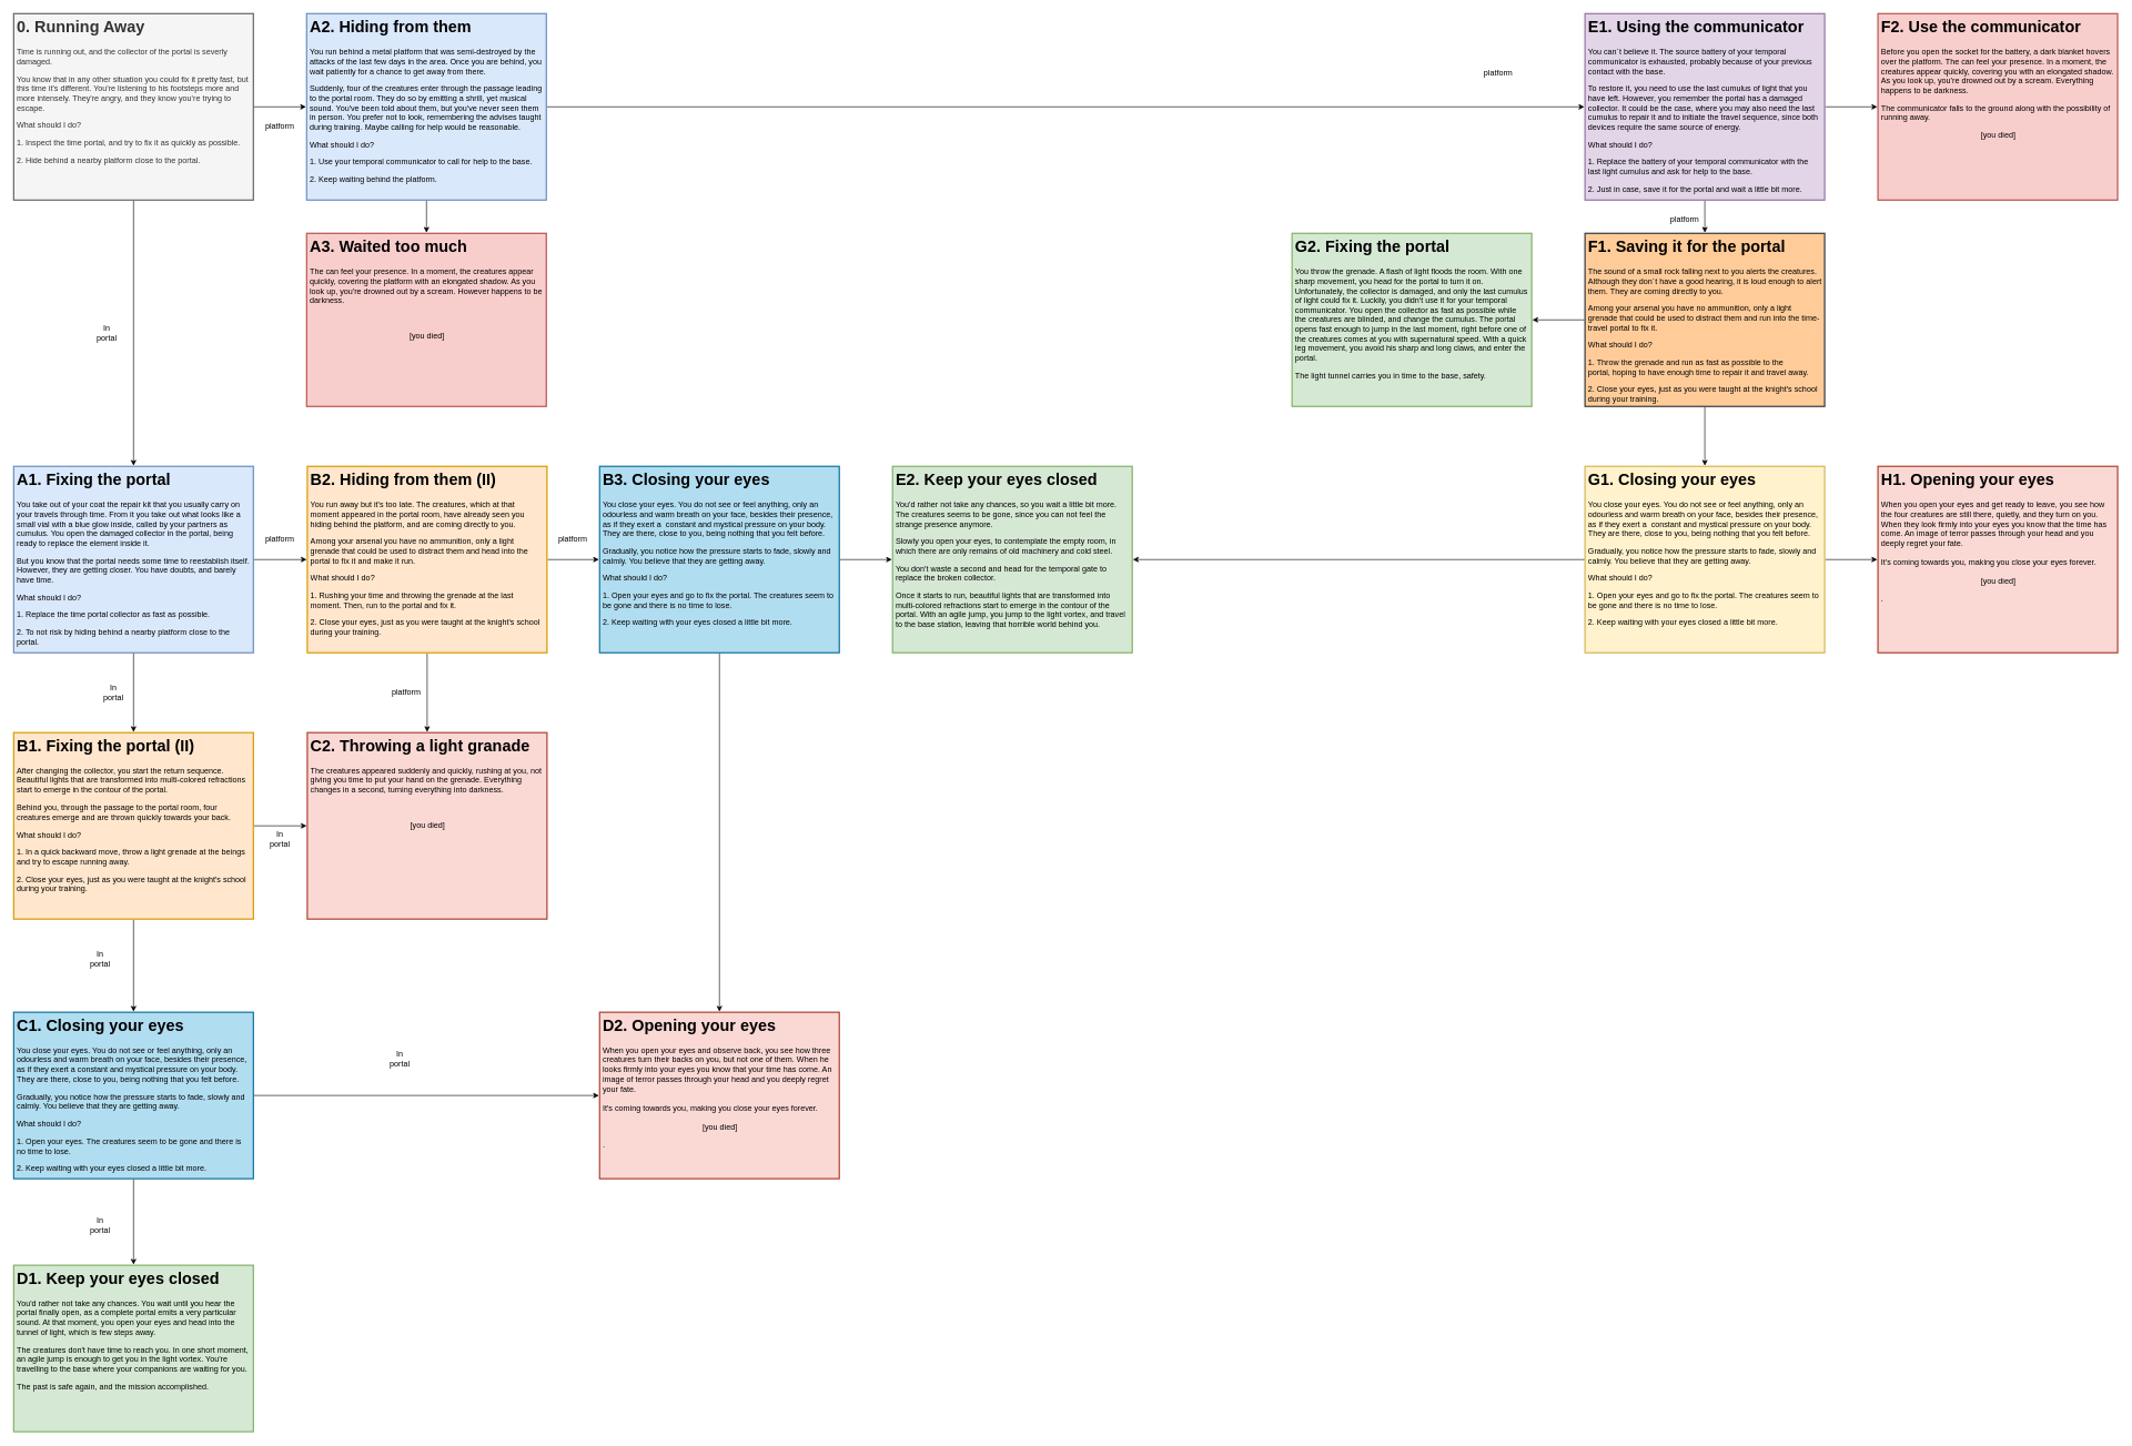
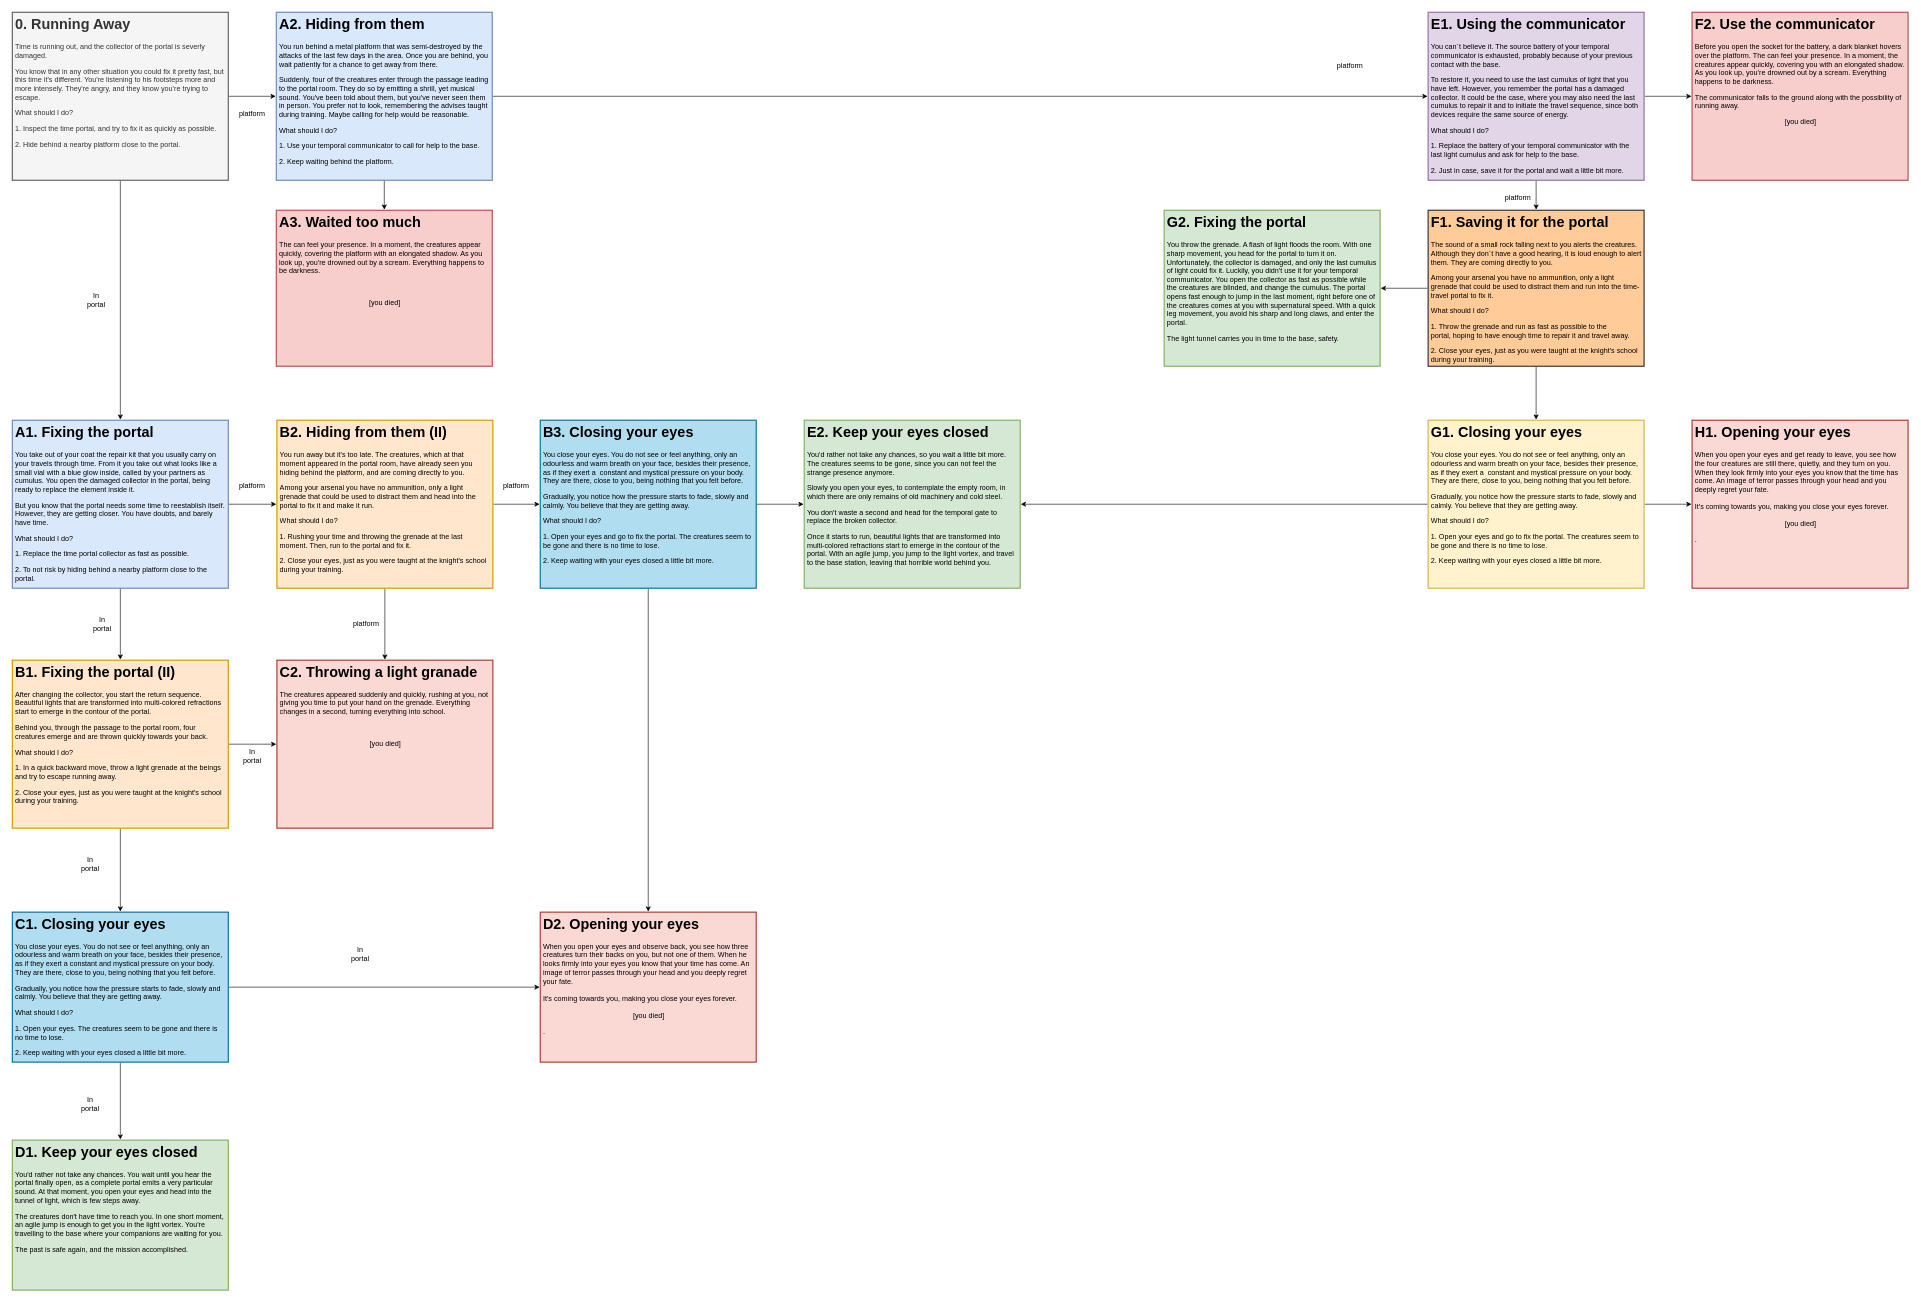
- <mxCell id="24" value="&lt;h1&gt;A3. Waited too much&lt;/h1&gt;&lt;p&gt;The can feel your presence. In a moment, the creatures appear quickly, covering the platform with an elongated shadow. As you look up, you're drowned out by a scream.&lt;span&gt;&amp;nbsp;However happens to be darkness.&lt;/span&gt;&lt;/p&gt;&lt;p&gt;&lt;br&gt;&lt;/p&gt;&lt;p style=&quot;text-align: center&quot;&gt;[you died]&lt;/p&gt;" style="text;html=1;spacing=5;spacingTop=-20;whiteSpace=wrap;overflow=hidden;rounded=0;perimeterSpacing=1;strokeWidth=2;fillColor=#f8cecc;strokeColor=#b85450;" parent="1" vertex="1"><mxGeometry x="460" y="350" width="360" height="260" as="geometry" /></mxCell>
+ <mxCell id="24" value="&lt;h1&gt;A3. Waited too much&lt;/h1&gt;&lt;p&gt;The can feel your presence. In a moment, the creatures appear quickly, covering the platform with an elongated shadow. As you look up, you're drowned out by a scream.&lt;span&gt;&amp;nbsp;Everything happens to be darkness.&lt;/span&gt;&lt;/p&gt;&lt;p&gt;&lt;br&gt;&lt;/p&gt;&lt;p style=&quot;text-align: center&quot;&gt;[you died]&lt;/p&gt;" style="text;html=1;spacing=5;spacingTop=-20;whiteSpace=wrap;overflow=hidden;rounded=0;perimeterSpacing=1;strokeWidth=2;fillColor=#f8cecc;strokeColor=#b85450;" parent="1" vertex="1"><mxGeometry x="460" y="350" width="360" height="260" as="geometry" /></mxCell>
- <mxCell id="16" value="&lt;h1&gt;C2. Throwing a light granade&lt;/h1&gt;&lt;p&gt;The creatures appeared suddenly and quickly, rushing at you, not giving you time to put your hand on the grenade. Everything changes in a second,&amp;nbsp;turning everything into darkness.&lt;br&gt;&lt;/p&gt;&lt;p&gt;&lt;br&gt;&lt;/p&gt;&lt;p style=&quot;text-align: center&quot;&gt;[you died]&lt;/p&gt;" style="text;html=1;spacing=5;spacingTop=-20;whiteSpace=wrap;overflow=hidden;rounded=0;perimeterSpacing=1;strokeWidth=2;fillColor=#fad9d5;strokeColor=#ae4132;" parent="1" vertex="1"><mxGeometry x="461" y="1100" width="360" height="280" as="geometry" /></mxCell>
+ <mxCell id="16" value="&lt;h1&gt;C2. Throwing a light granade&lt;/h1&gt;&lt;p&gt;The creatures appeared suddenly and quickly, rushing at you, not giving you time to put your hand on the grenade. Everything changes in a second,&amp;nbsp;turning everything into school.&lt;br&gt;&lt;/p&gt;&lt;p&gt;&lt;br&gt;&lt;/p&gt;&lt;p style=&quot;text-align: center&quot;&gt;[you died]&lt;/p&gt;" style="text;html=1;spacing=5;spacingTop=-20;whiteSpace=wrap;overflow=hidden;rounded=0;perimeterSpacing=1;strokeWidth=2;fillColor=#fad9d5;strokeColor=#ae4132;" parent="1" vertex="1"><mxGeometry x="461" y="1100" width="360" height="280" as="geometry" /></mxCell>
